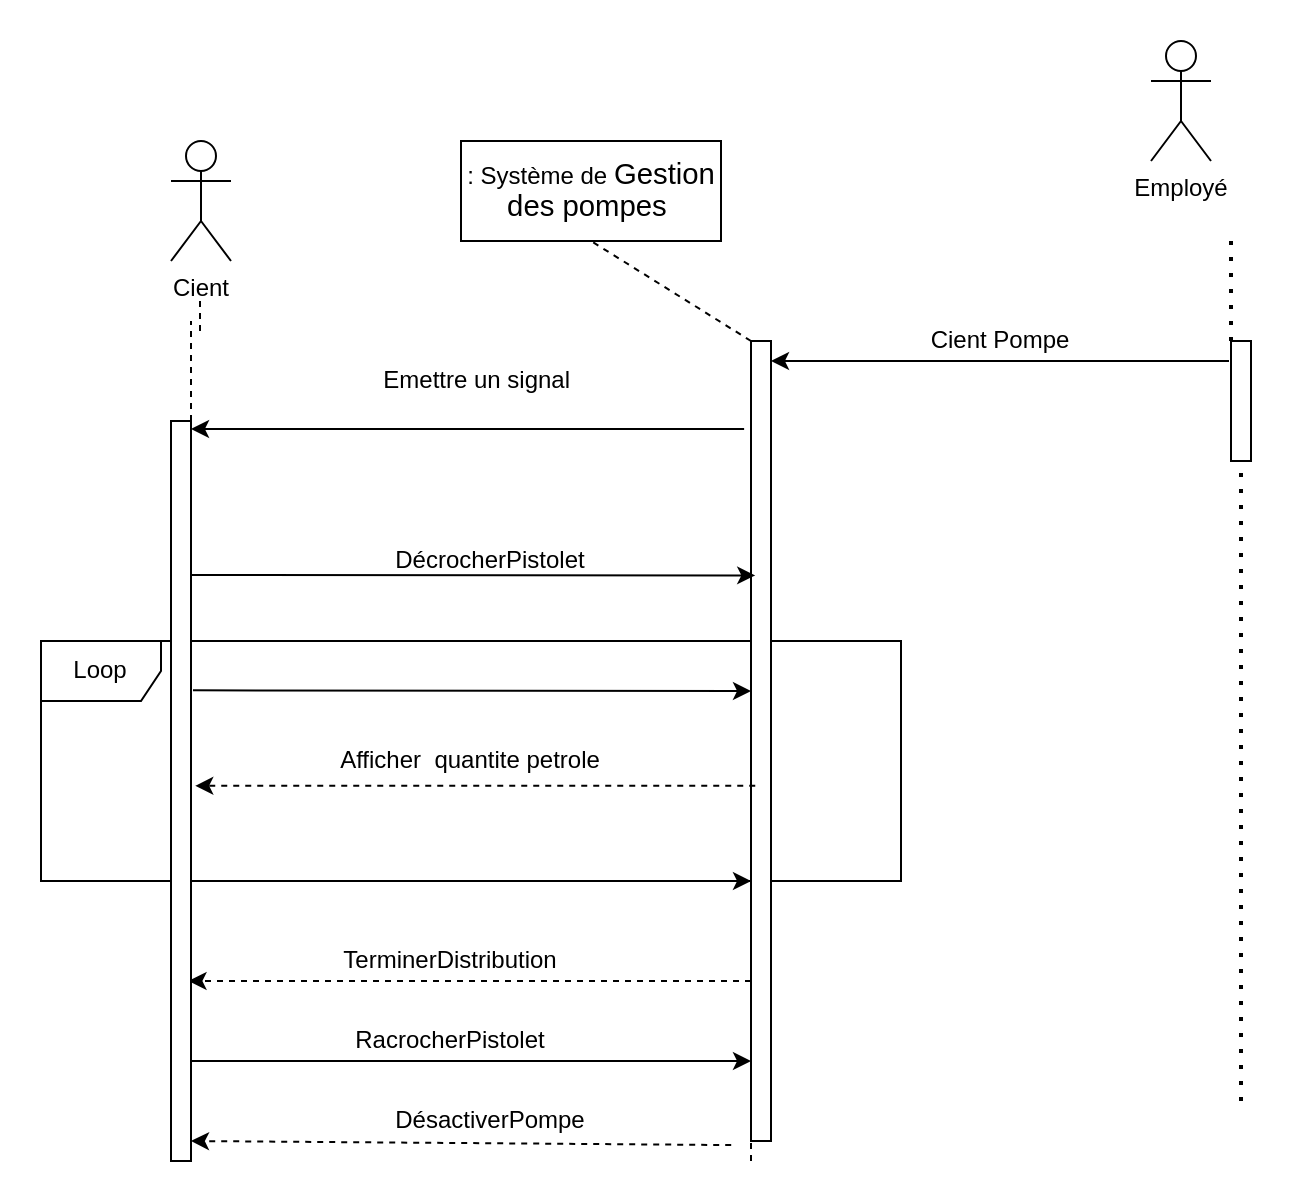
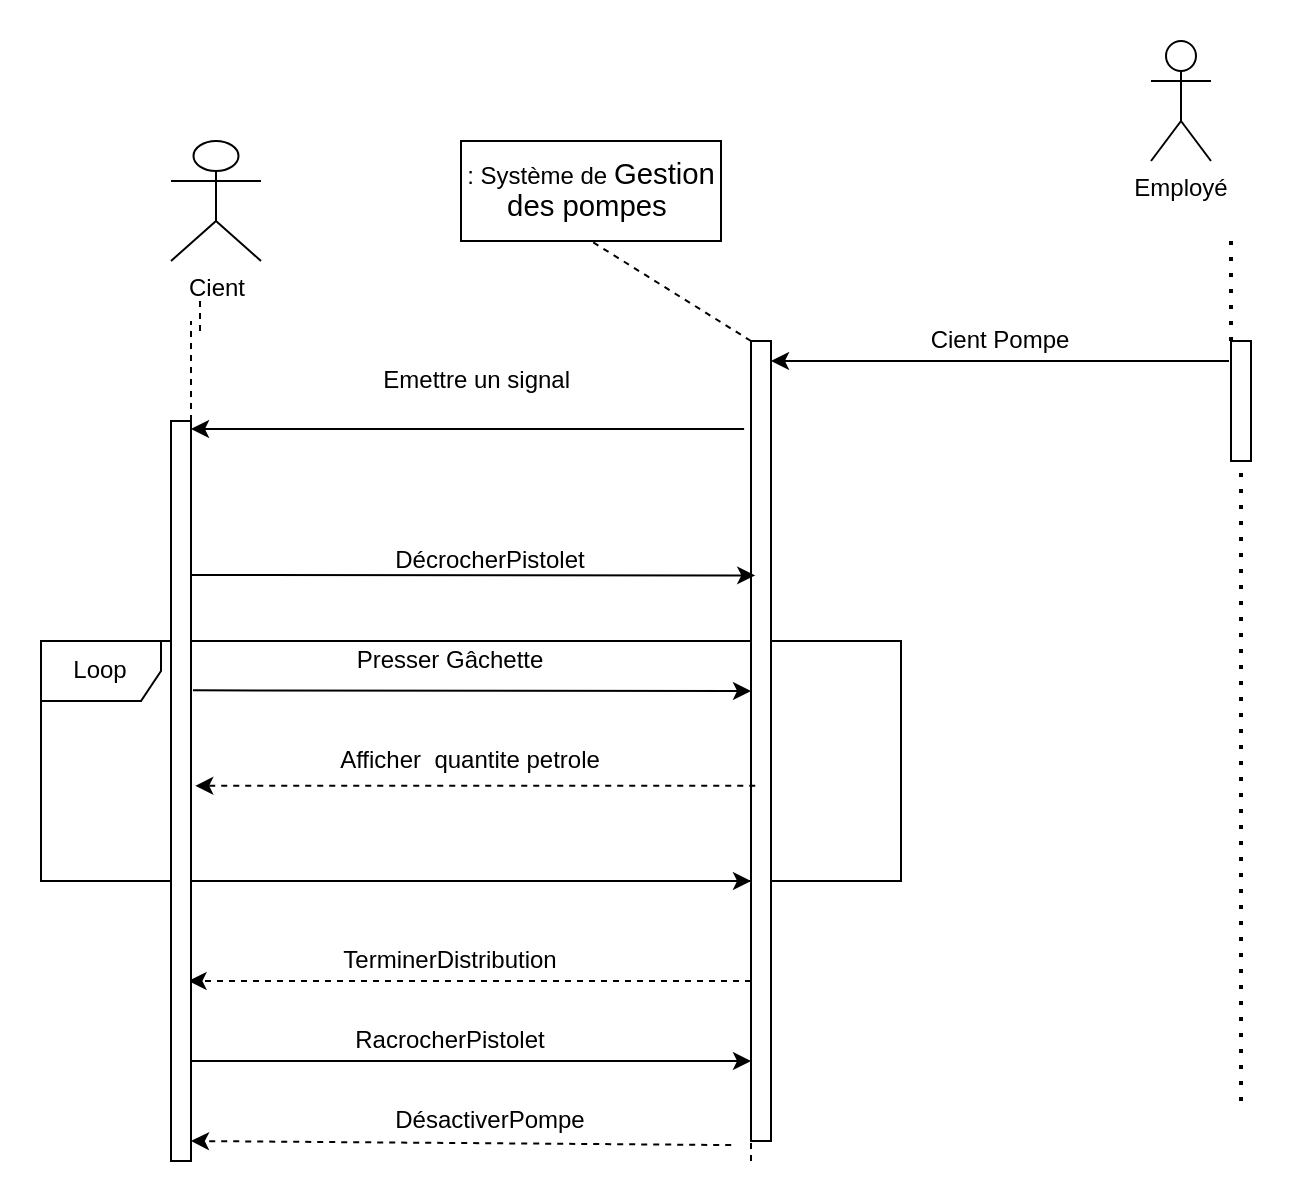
- <mxCell id="3" value="Cient" style="shape=umlActor;verticalLabelPosition=bottom;verticalAlign=top;html=1;" parent="1" vertex="1"><mxGeometry x="85" y="70" width="30" height="60" as="geometry" /></mxCell>
+ <mxCell id="3" value="Cient" style="shape=umlActor;verticalLabelPosition=bottom;verticalAlign=top;html=1;" parent="1" vertex="1"><mxGeometry x="85" y="70" width="45" height="60" as="geometry" /></mxCell>
+ <mxCell id="20" value="Presser Gâchette" style="text;html=1;strokeColor=none;fillColor=none;align=center;verticalAlign=middle;whiteSpace=wrap;rounded=0;" parent="1" vertex="1"><mxGeometry x="170" y="320" width="110" height="20" as="geometry" /></mxCell>
